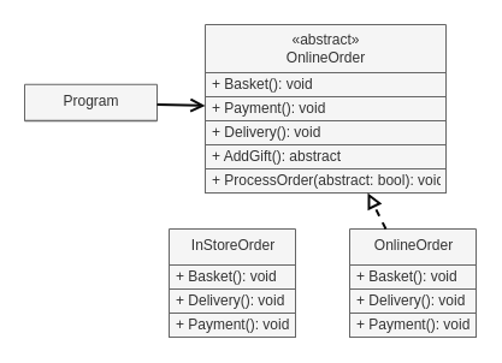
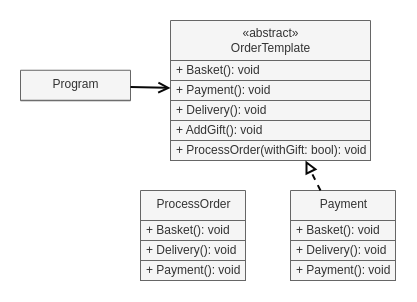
- <mxCell id="3" value="&lt;span style=&quot;font-weight: 400;&quot;&gt;«abstract»&lt;/span&gt;&lt;br style=&quot;font-weight: 400;&quot;&gt;&lt;span style=&quot;font-weight: 400;&quot;&gt;OnlineOrder&lt;br&gt;&lt;/span&gt;" style="swimlane;fontStyle=1;align=center;verticalAlign=middle;childLayout=stackLayout;horizontal=1;startSize=40;horizontalStack=0;resizeParent=1;resizeParentMax=0;resizeLast=0;collapsible=0;marginBottom=0;html=1;fillColor=#f5f5f5;fontColor=#333333;strokeColor=#666666;" parent="1" vertex="1"><mxGeometry x="170" y="20" width="200" height="140" as="geometry" /></mxCell>
+ <mxCell id="3" value="&lt;span style=&quot;font-weight: 400;&quot;&gt;«abstract»&lt;/span&gt;&lt;br style=&quot;font-weight: 400;&quot;&gt;&lt;span style=&quot;font-weight: 400;&quot;&gt;OrderTemplate&lt;br&gt;&lt;/span&gt;" style="swimlane;fontStyle=1;align=center;verticalAlign=middle;childLayout=stackLayout;horizontal=1;startSize=40;horizontalStack=0;resizeParent=1;resizeParentMax=0;resizeLast=0;collapsible=0;marginBottom=0;html=1;fillColor=#f5f5f5;fontColor=#333333;strokeColor=#666666;" parent="1" vertex="1"><mxGeometry x="170" y="20" width="200" height="140" as="geometry" /></mxCell>
- <mxCell id="7" value="+ AddGift(): abstract" style="text;html=1;strokeColor=#666666;fillColor=#f5f5f5;align=left;verticalAlign=middle;spacingLeft=4;spacingRight=4;overflow=hidden;rotatable=0;points=[[0,0.5],[1,0.5]];portConstraint=eastwest;fontColor=#333333;" vertex="1" parent="3"><mxGeometry y="100" width="200" height="20" as="geometry" /></mxCell>
+ <mxCell id="7" value="+ AddGift(): void" style="text;html=1;strokeColor=#666666;fillColor=#f5f5f5;align=left;verticalAlign=middle;spacingLeft=4;spacingRight=4;overflow=hidden;rotatable=0;points=[[0,0.5],[1,0.5]];portConstraint=eastwest;fontColor=#333333;" vertex="1" parent="3"><mxGeometry y="100" width="200" height="20" as="geometry" /></mxCell>
- <mxCell id="8" value="+ ProcessOrder(abstract: bool): void" style="text;html=1;strokeColor=#666666;fillColor=#f5f5f5;align=left;verticalAlign=middle;spacingLeft=4;spacingRight=4;overflow=hidden;rotatable=0;points=[[0,0.5],[1,0.5]];portConstraint=eastwest;fontColor=#333333;" vertex="1" parent="3"><mxGeometry y="120" width="200" height="20" as="geometry" /></mxCell>
+ <mxCell id="8" value="+ ProcessOrder(withGift: bool): void" style="text;html=1;strokeColor=#666666;fillColor=#f5f5f5;align=left;verticalAlign=middle;spacingLeft=4;spacingRight=4;overflow=hidden;rotatable=0;points=[[0,0.5],[1,0.5]];portConstraint=eastwest;fontColor=#333333;" vertex="1" parent="3"><mxGeometry y="120" width="200" height="20" as="geometry" /></mxCell>
- <mxCell id="10" value="InStoreOrder" style="swimlane;fontStyle=0;align=center;verticalAlign=top;childLayout=stackLayout;horizontal=1;startSize=30;horizontalStack=0;resizeParent=1;resizeParentMax=0;resizeLast=0;collapsible=0;marginBottom=0;html=1;fillColor=#f5f5f5;fontColor=#333333;strokeColor=#666666;" parent="1" vertex="1"><mxGeometry x="140" y="190" width="105" height="90" as="geometry" /></mxCell>
+ <mxCell id="10" value="ProcessOrder" style="swimlane;fontStyle=0;align=center;verticalAlign=top;childLayout=stackLayout;horizontal=1;startSize=30;horizontalStack=0;resizeParent=1;resizeParentMax=0;resizeLast=0;collapsible=0;marginBottom=0;html=1;fillColor=#f5f5f5;fontColor=#333333;strokeColor=#666666;" parent="1" vertex="1"><mxGeometry x="140" y="190" width="105" height="90" as="geometry" /></mxCell>
- <mxCell id="14" value="OnlineOrder" style="swimlane;fontStyle=0;align=center;verticalAlign=top;childLayout=stackLayout;horizontal=1;startSize=30;horizontalStack=0;resizeParent=1;resizeParentMax=0;resizeLast=0;collapsible=0;marginBottom=0;html=1;fillColor=#f5f5f5;fontColor=#333333;strokeColor=#666666;" parent="1" vertex="1"><mxGeometry x="290" y="190" width="105" height="90" as="geometry" /></mxCell>
+ <mxCell id="14" value="Payment" style="swimlane;fontStyle=0;align=center;verticalAlign=top;childLayout=stackLayout;horizontal=1;startSize=30;horizontalStack=0;resizeParent=1;resizeParentMax=0;resizeLast=0;collapsible=0;marginBottom=0;html=1;fillColor=#f5f5f5;fontColor=#333333;strokeColor=#666666;" parent="1" vertex="1"><mxGeometry x="290" y="190" width="105" height="90" as="geometry" /></mxCell>
